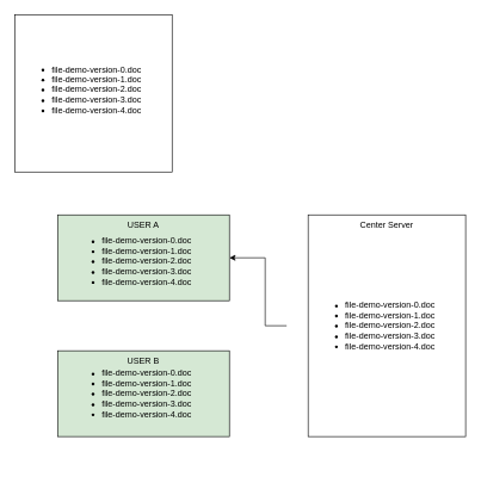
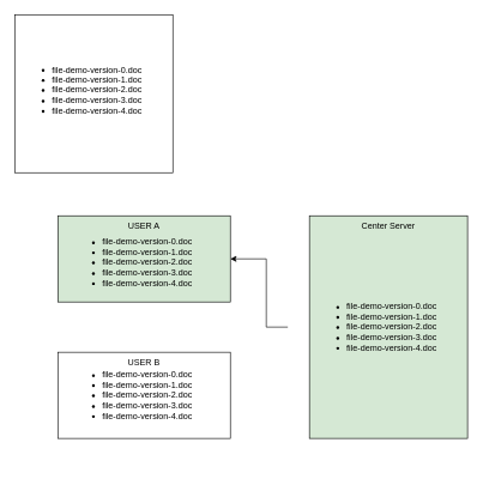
- <mxCell id="5" value="Center Server" style="rounded=0;whiteSpace=wrap;html=1;horizontal=1;verticalAlign=top;" vertex="1" parent="1"><mxGeometry x="430" y="300" width="220" height="310" as="geometry" /></mxCell>
+ <mxCell id="5" value="Center Server" style="rounded=0;whiteSpace=wrap;html=1;horizontal=1;verticalAlign=top;fillColor=#d5e8d4;" vertex="1" parent="1"><mxGeometry x="430" y="300" width="220" height="310" as="geometry" /></mxCell>
- <mxCell id="8" value="USER B" style="rounded=0;whiteSpace=wrap;html=1;verticalAlign=top;fillColor=#d5e8d4;" vertex="1" parent="1"><mxGeometry x="80" y="490" width="240" height="120" as="geometry" /></mxCell>
+ <mxCell id="8" value="USER B" style="rounded=0;whiteSpace=wrap;html=1;verticalAlign=top;" vertex="1" parent="1"><mxGeometry x="80" y="490" width="240" height="120" as="geometry" /></mxCell>
